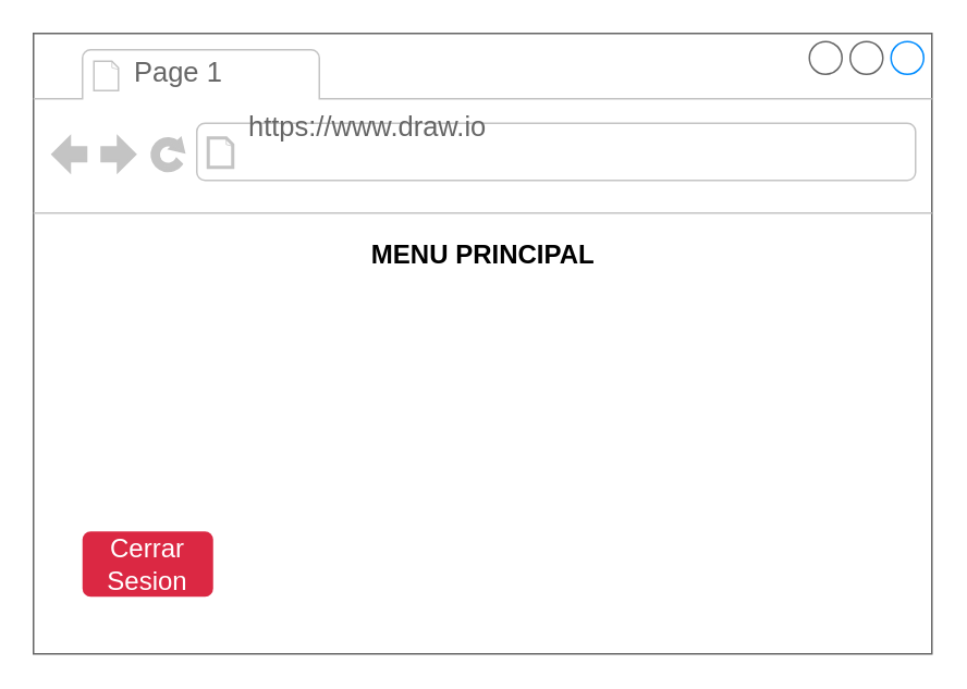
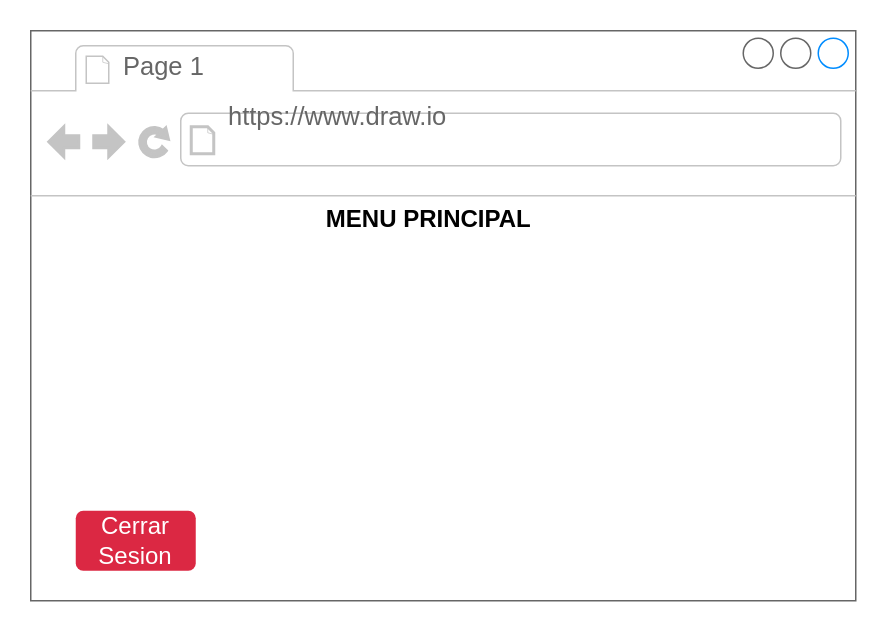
- <mxCell id="5" value="&lt;font style=&quot;font-size: 16px;&quot;&gt;&lt;b&gt;MENU PRINCIPAL&lt;/b&gt;&lt;/font&gt;" style="text;html=1;whiteSpace=wrap;strokeColor=none;fillColor=none;align=center;verticalAlign=middle;rounded=0;" vertex="1" parent="2"><mxGeometry x="192.5" y="120" width="165" height="30" as="geometry" /></mxCell>
+ <mxCell id="5" value="&lt;font style=&quot;font-size: 16px;&quot;&gt;&lt;b&gt;MENU PRINCIPAL&lt;/b&gt;&lt;/font&gt;" style="text;html=1;whiteSpace=wrap;strokeColor=none;fillColor=none;align=center;verticalAlign=middle;rounded=0;" vertex="1" parent="2"><mxGeometry x="182.5" y="110" width="165" height="30" as="geometry" /></mxCell>
- <mxCell id="6" value="Cerrar Sesion" style="html=1;shadow=0;dashed=0;shape=mxgraph.bootstrap.rrect;rSize=5;strokeColor=none;strokeWidth=1;fillColor=#DB2843;fontColor=#FFFFFF;whiteSpace=wrap;align=center;verticalAlign=middle;spacingLeft=0;fontStyle=0;fontSize=16;spacing=5;" vertex="1" parent="2"><mxGeometry x="30" y="305" width="80" height="40" as="geometry" /></mxCell>
+ <mxCell id="6" value="Cerrar Sesion" style="html=1;shadow=0;dashed=0;shape=mxgraph.bootstrap.rrect;rSize=5;strokeColor=none;strokeWidth=1;fillColor=#DB2843;fontColor=#FFFFFF;whiteSpace=wrap;align=center;verticalAlign=middle;spacingLeft=0;fontStyle=0;fontSize=16;spacing=5;" vertex="1" parent="2"><mxGeometry x="30" y="320" width="80" height="40" as="geometry" /></mxCell>
